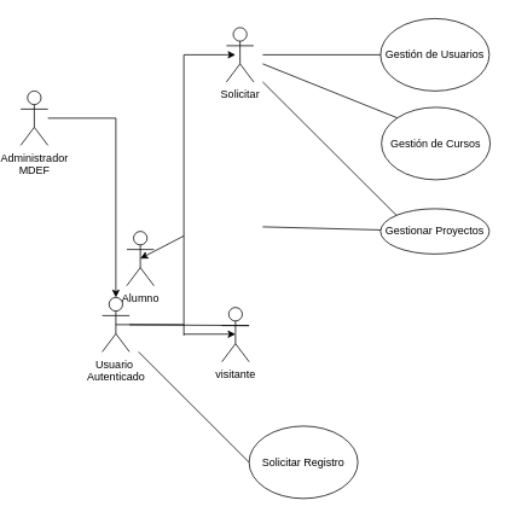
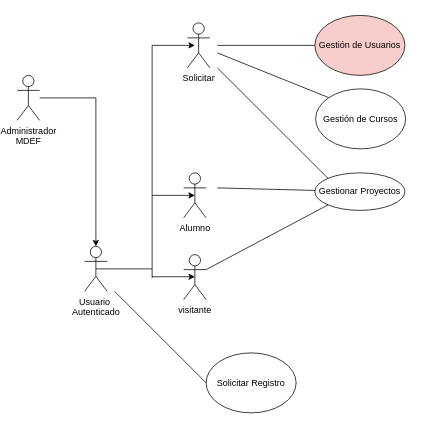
- <mxCell id="6" value="Gestión de Usuarios" style="ellipse;whiteSpace=wrap;html=1;" parent="1" vertex="1"><mxGeometry x="417" y="20" width="120" height="80" as="geometry" /></mxCell>
+ <mxCell id="6" value="Gestión de Usuarios" style="ellipse;whiteSpace=wrap;html=1;fillColor=#f8cecc;" parent="1" vertex="1"><mxGeometry x="417" y="20" width="120" height="80" as="geometry" /></mxCell>
- <mxCell id="3" value="Alumno" style="shape=umlActor;verticalLabelPosition=bottom;labelBackgroundColor=#ffffff;verticalAlign=top;html=1;outlineConnect=0;" parent="1" vertex="1"><mxGeometry x="137" y="255" width="30" height="60" as="geometry" /></mxCell>
+ <mxCell id="3" value="Alumno" style="shape=umlActor;verticalLabelPosition=bottom;labelBackgroundColor=#ffffff;verticalAlign=top;html=1;outlineConnect=0;" parent="1" vertex="1"><mxGeometry x="242" y="230" width="30" height="60" as="geometry" /></mxCell>
- <mxCell id="12" value="" style="endArrow=none;html=1;exitX=1;exitY=0.333;exitDx=0;exitDy=0;exitPerimeter=0;" parent="1" target="16" edge="1" source="4"><mxGeometry width="50" height="50" relative="1" as="geometry"><mxPoint x="287" y="390" as="sourcePoint" /><mxPoint x="435" y="313" as="targetPoint" /></mxGeometry></mxCell>
+ <mxCell id="12" value="" style="endArrow=none;html=1;entryX=0;entryY=1;entryDx=0;entryDy=0;exitX=1;exitY=0.333;exitDx=0;exitDy=0;exitPerimeter=0;" parent="1" target="10" edge="1" source="4"><mxGeometry width="50" height="50" relative="1" as="geometry"><mxPoint x="287" y="390" as="sourcePoint" /><mxPoint x="435" y="313" as="targetPoint" /></mxGeometry></mxCell>
